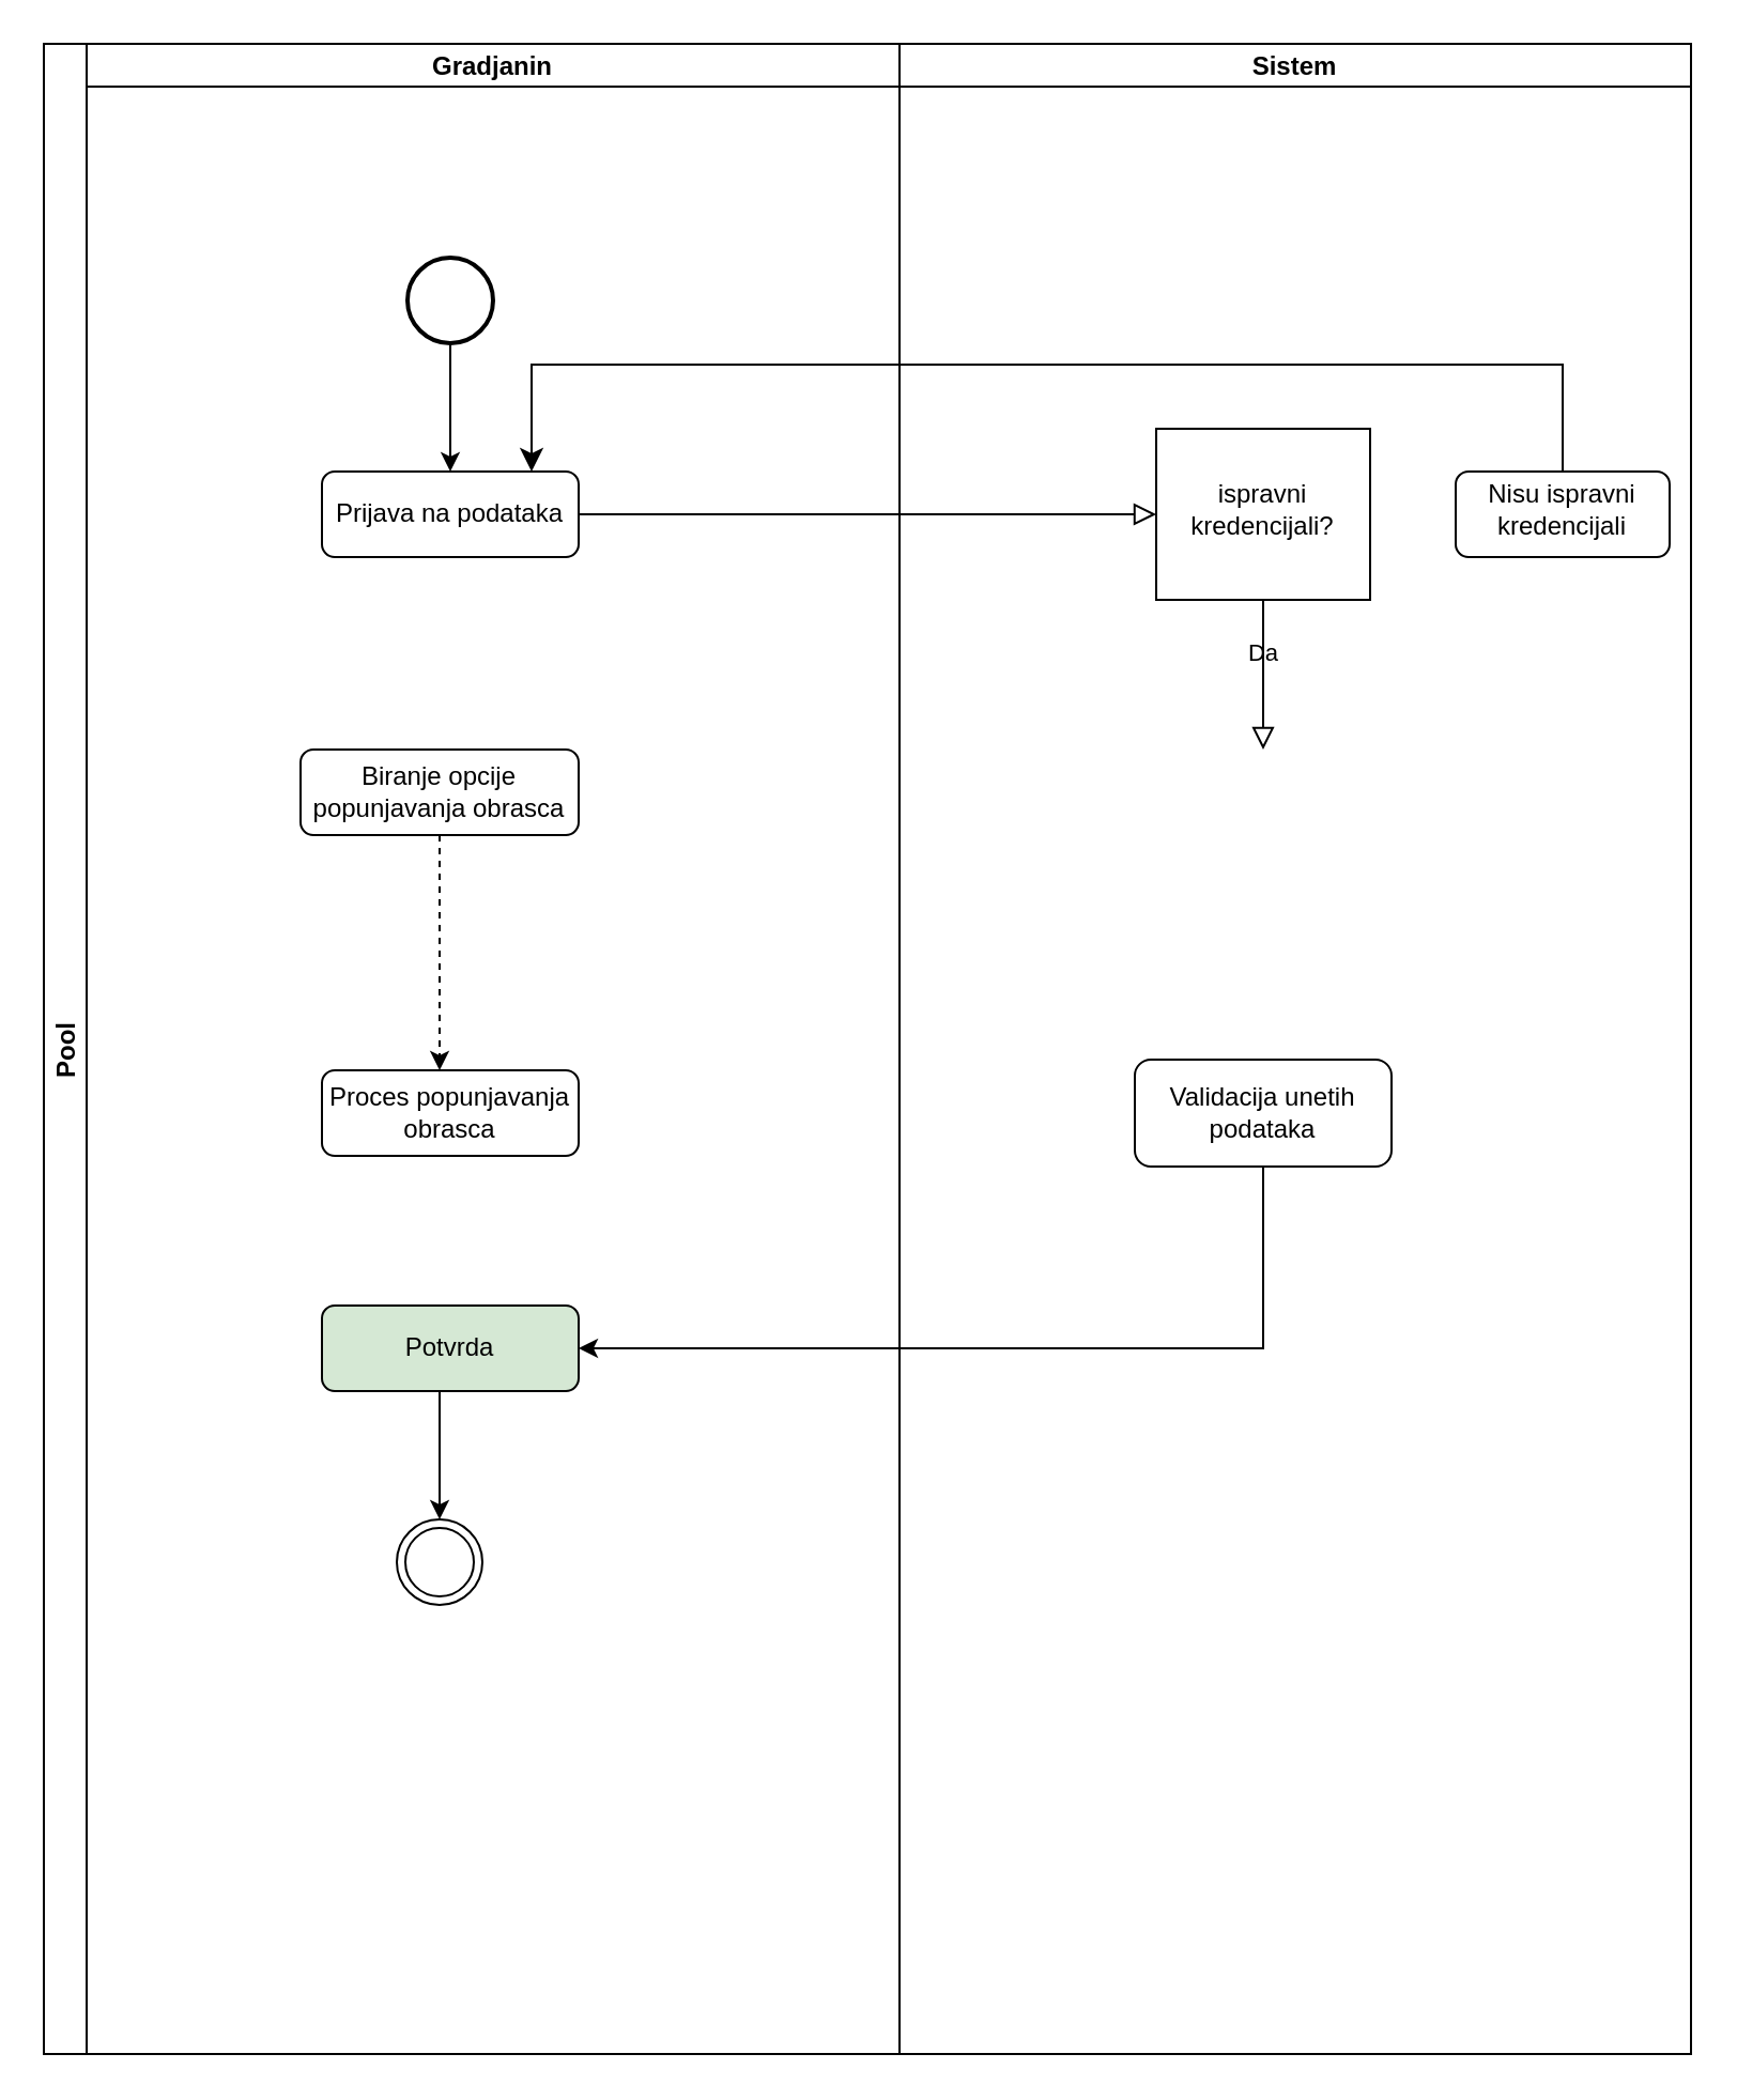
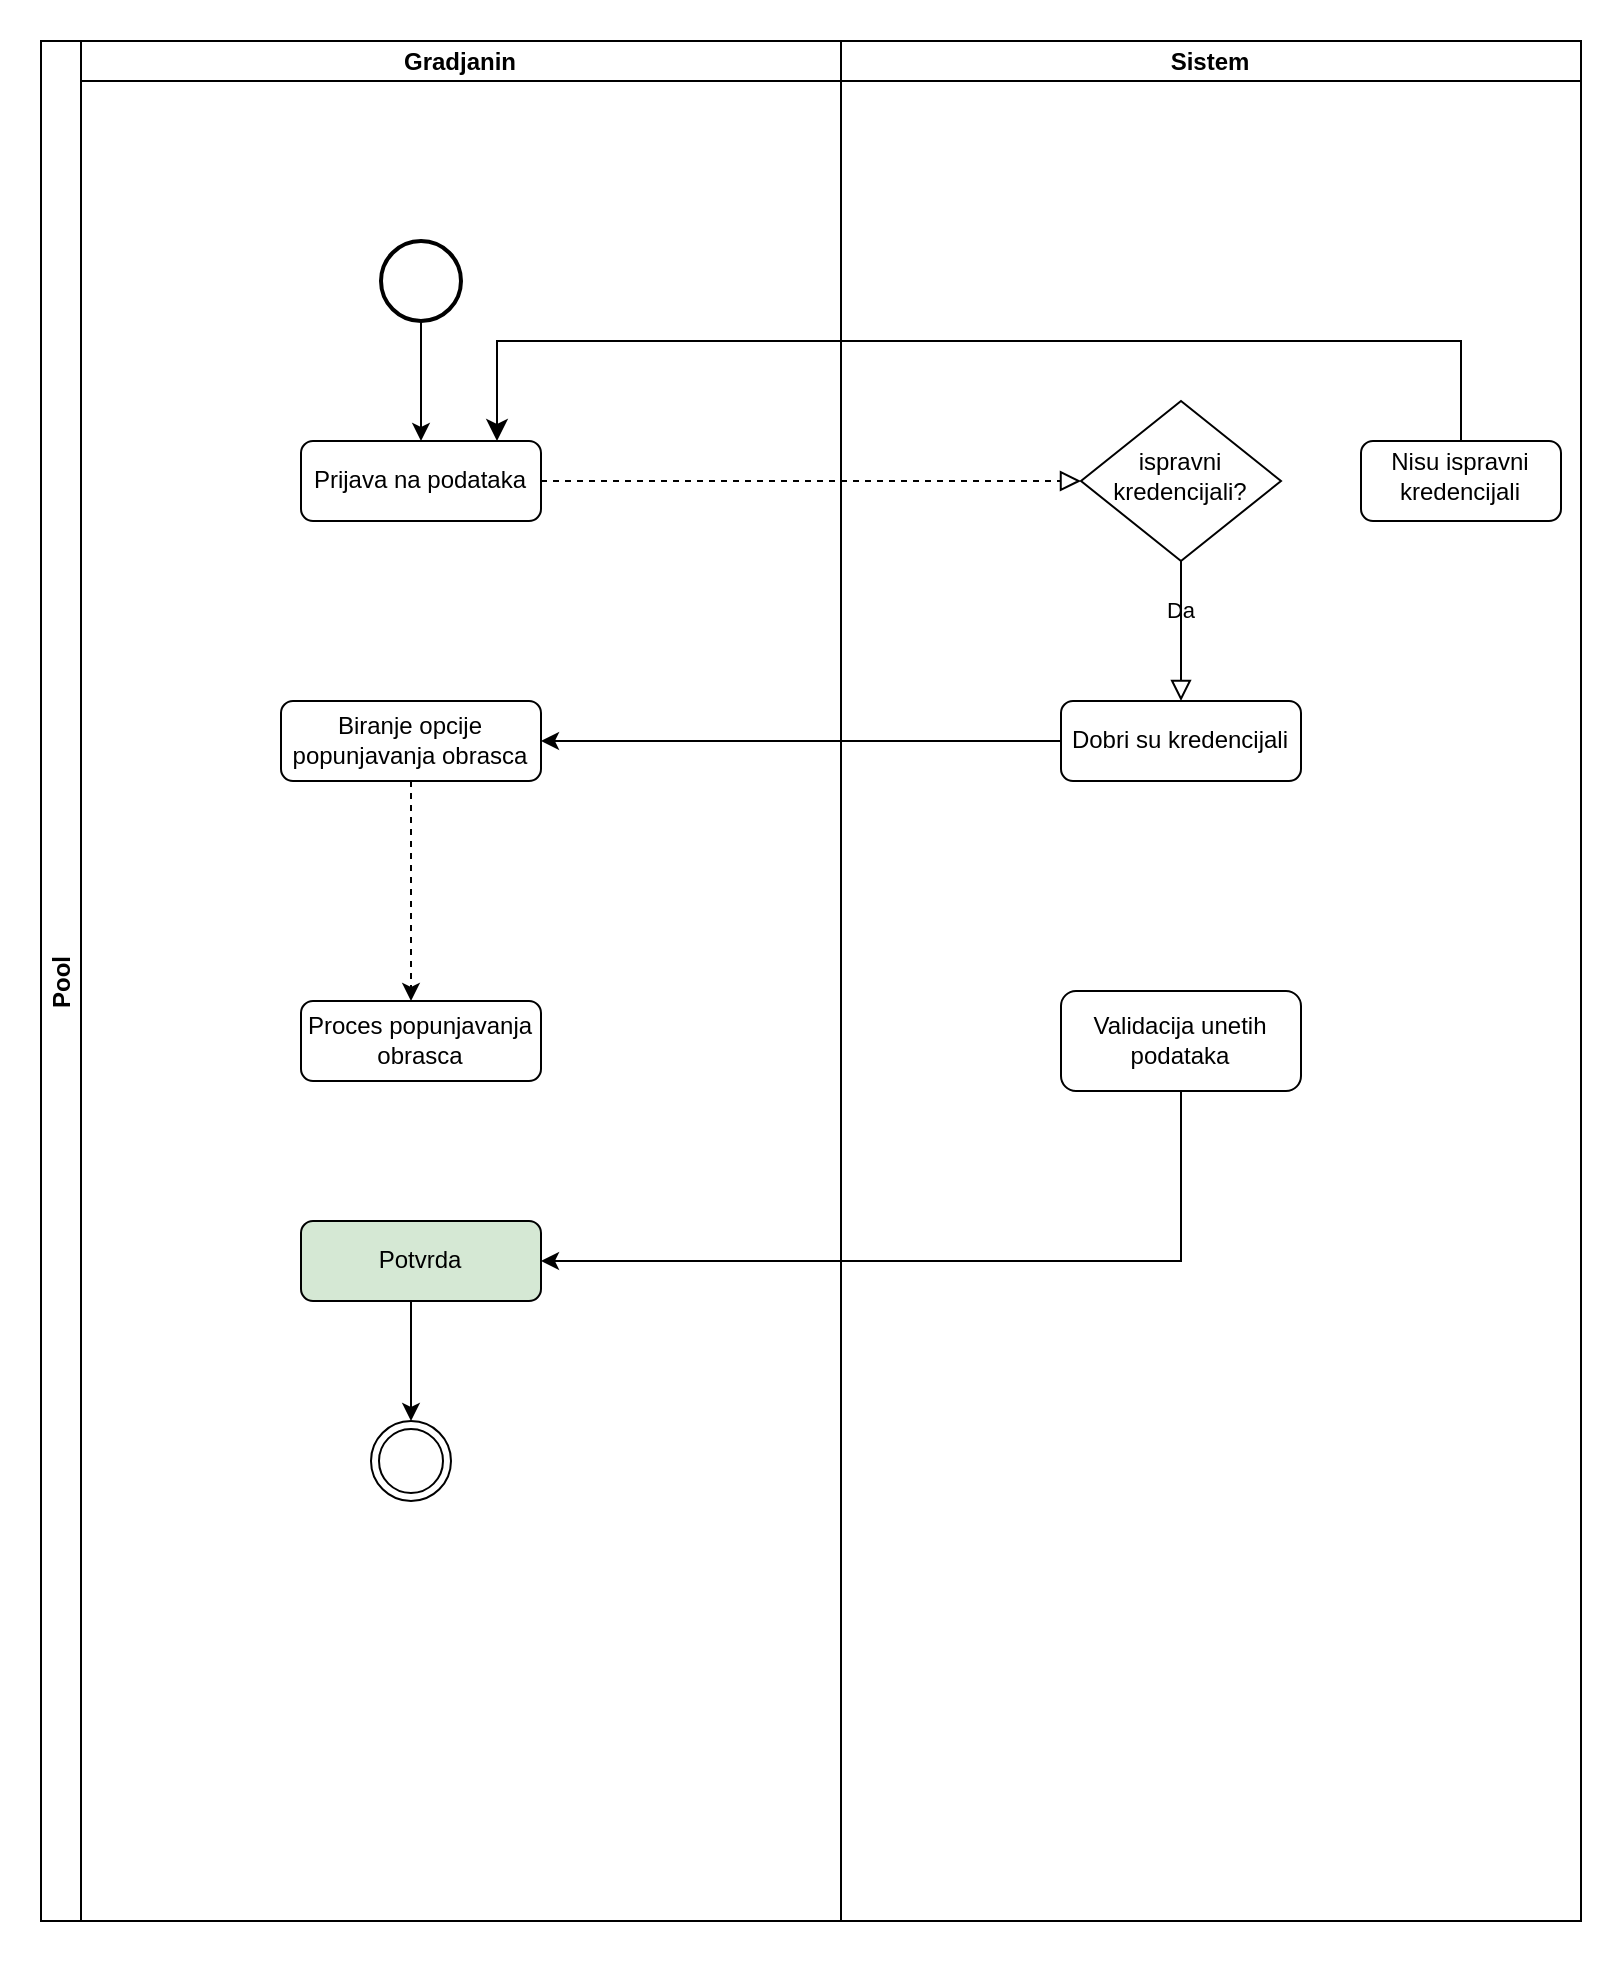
- <mxCell id="3" value="" style="rounded=0;html=1;jettySize=auto;orthogonalLoop=1;fontSize=11;endArrow=block;endFill=0;endSize=8;strokeWidth=1;shadow=0;labelBackgroundColor=none;edgeStyle=orthogonalEdgeStyle;" parent="2" source="7" target="17" edge="1"><mxGeometry relative="1" as="geometry"><Array as="points"><mxPoint x="420" y="220" /><mxPoint x="420" y="220" /></Array></mxGeometry></mxCell>
+ <mxCell id="3" value="" style="rounded=0;html=1;jettySize=auto;orthogonalLoop=1;fontSize=11;endArrow=block;endFill=0;endSize=8;strokeWidth=1;shadow=0;labelBackgroundColor=none;edgeStyle=orthogonalEdgeStyle;dashed=1;" parent="2" source="7" target="17" edge="1"><mxGeometry relative="1" as="geometry"><Array as="points"><mxPoint x="420" y="220" /><mxPoint x="420" y="220" /></Array></mxGeometry></mxCell>
- <mxCell id="17" value="ispravni kredencijali?" style="whiteSpace=wrap;html=1;shadow=0;fontFamily=Helvetica;fontSize=12;align=center;strokeWidth=1;spacing=6;spacingTop=-4;rounded=0;" parent="16" vertex="1"><mxGeometry x="120" y="180" width="100" height="80" as="geometry" /></mxCell>
+ <mxCell id="17" value="ispravni kredencijali?" style="rhombus;whiteSpace=wrap;html=1;shadow=0;fontFamily=Helvetica;fontSize=12;align=center;strokeWidth=1;spacing=6;spacingTop=-4;" parent="16" vertex="1"><mxGeometry x="120" y="180" width="100" height="80" as="geometry" /></mxCell>
+ <mxCell id="5" value="" style="edgeStyle=orthogonalEdgeStyle;rounded=0;orthogonalLoop=1;jettySize=auto;html=1;" parent="2" source="19" target="10" edge="1"><mxGeometry relative="1" as="geometry" /></mxCell>
+ <mxCell id="19" value="Dobri su kredencijali&lt;br&gt;" style="rounded=1;whiteSpace=wrap;html=1;fontSize=12;glass=0;strokeWidth=1;shadow=0;" parent="16" vertex="1"><mxGeometry x="110" y="330" width="120" height="40" as="geometry" /></mxCell>
